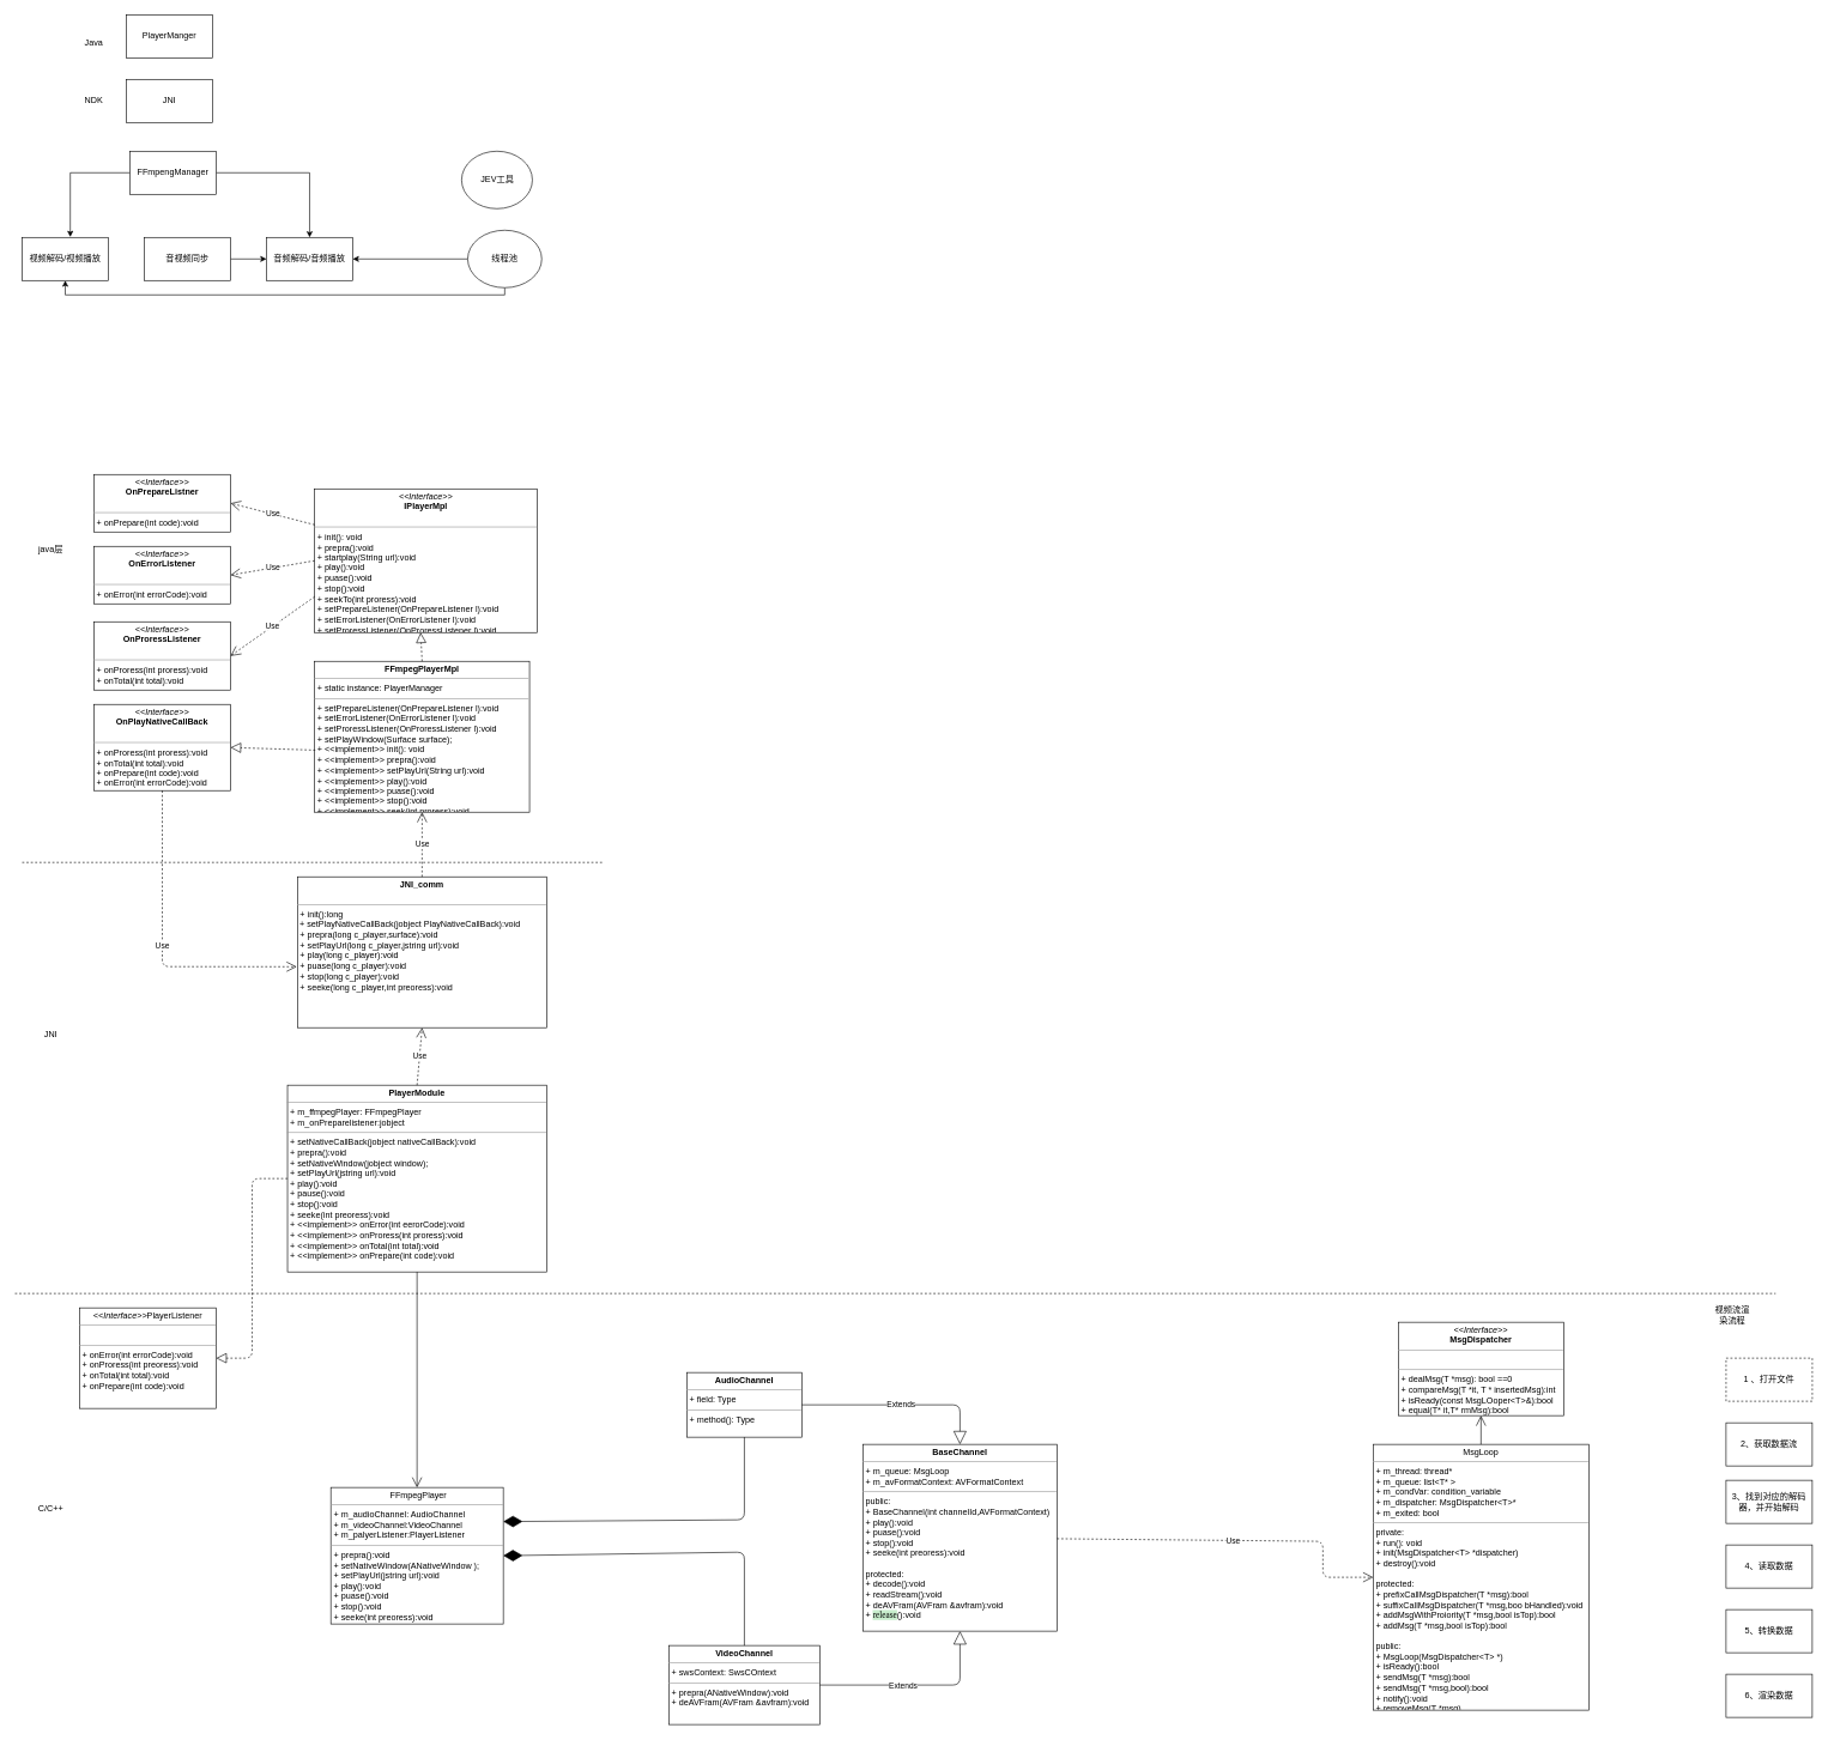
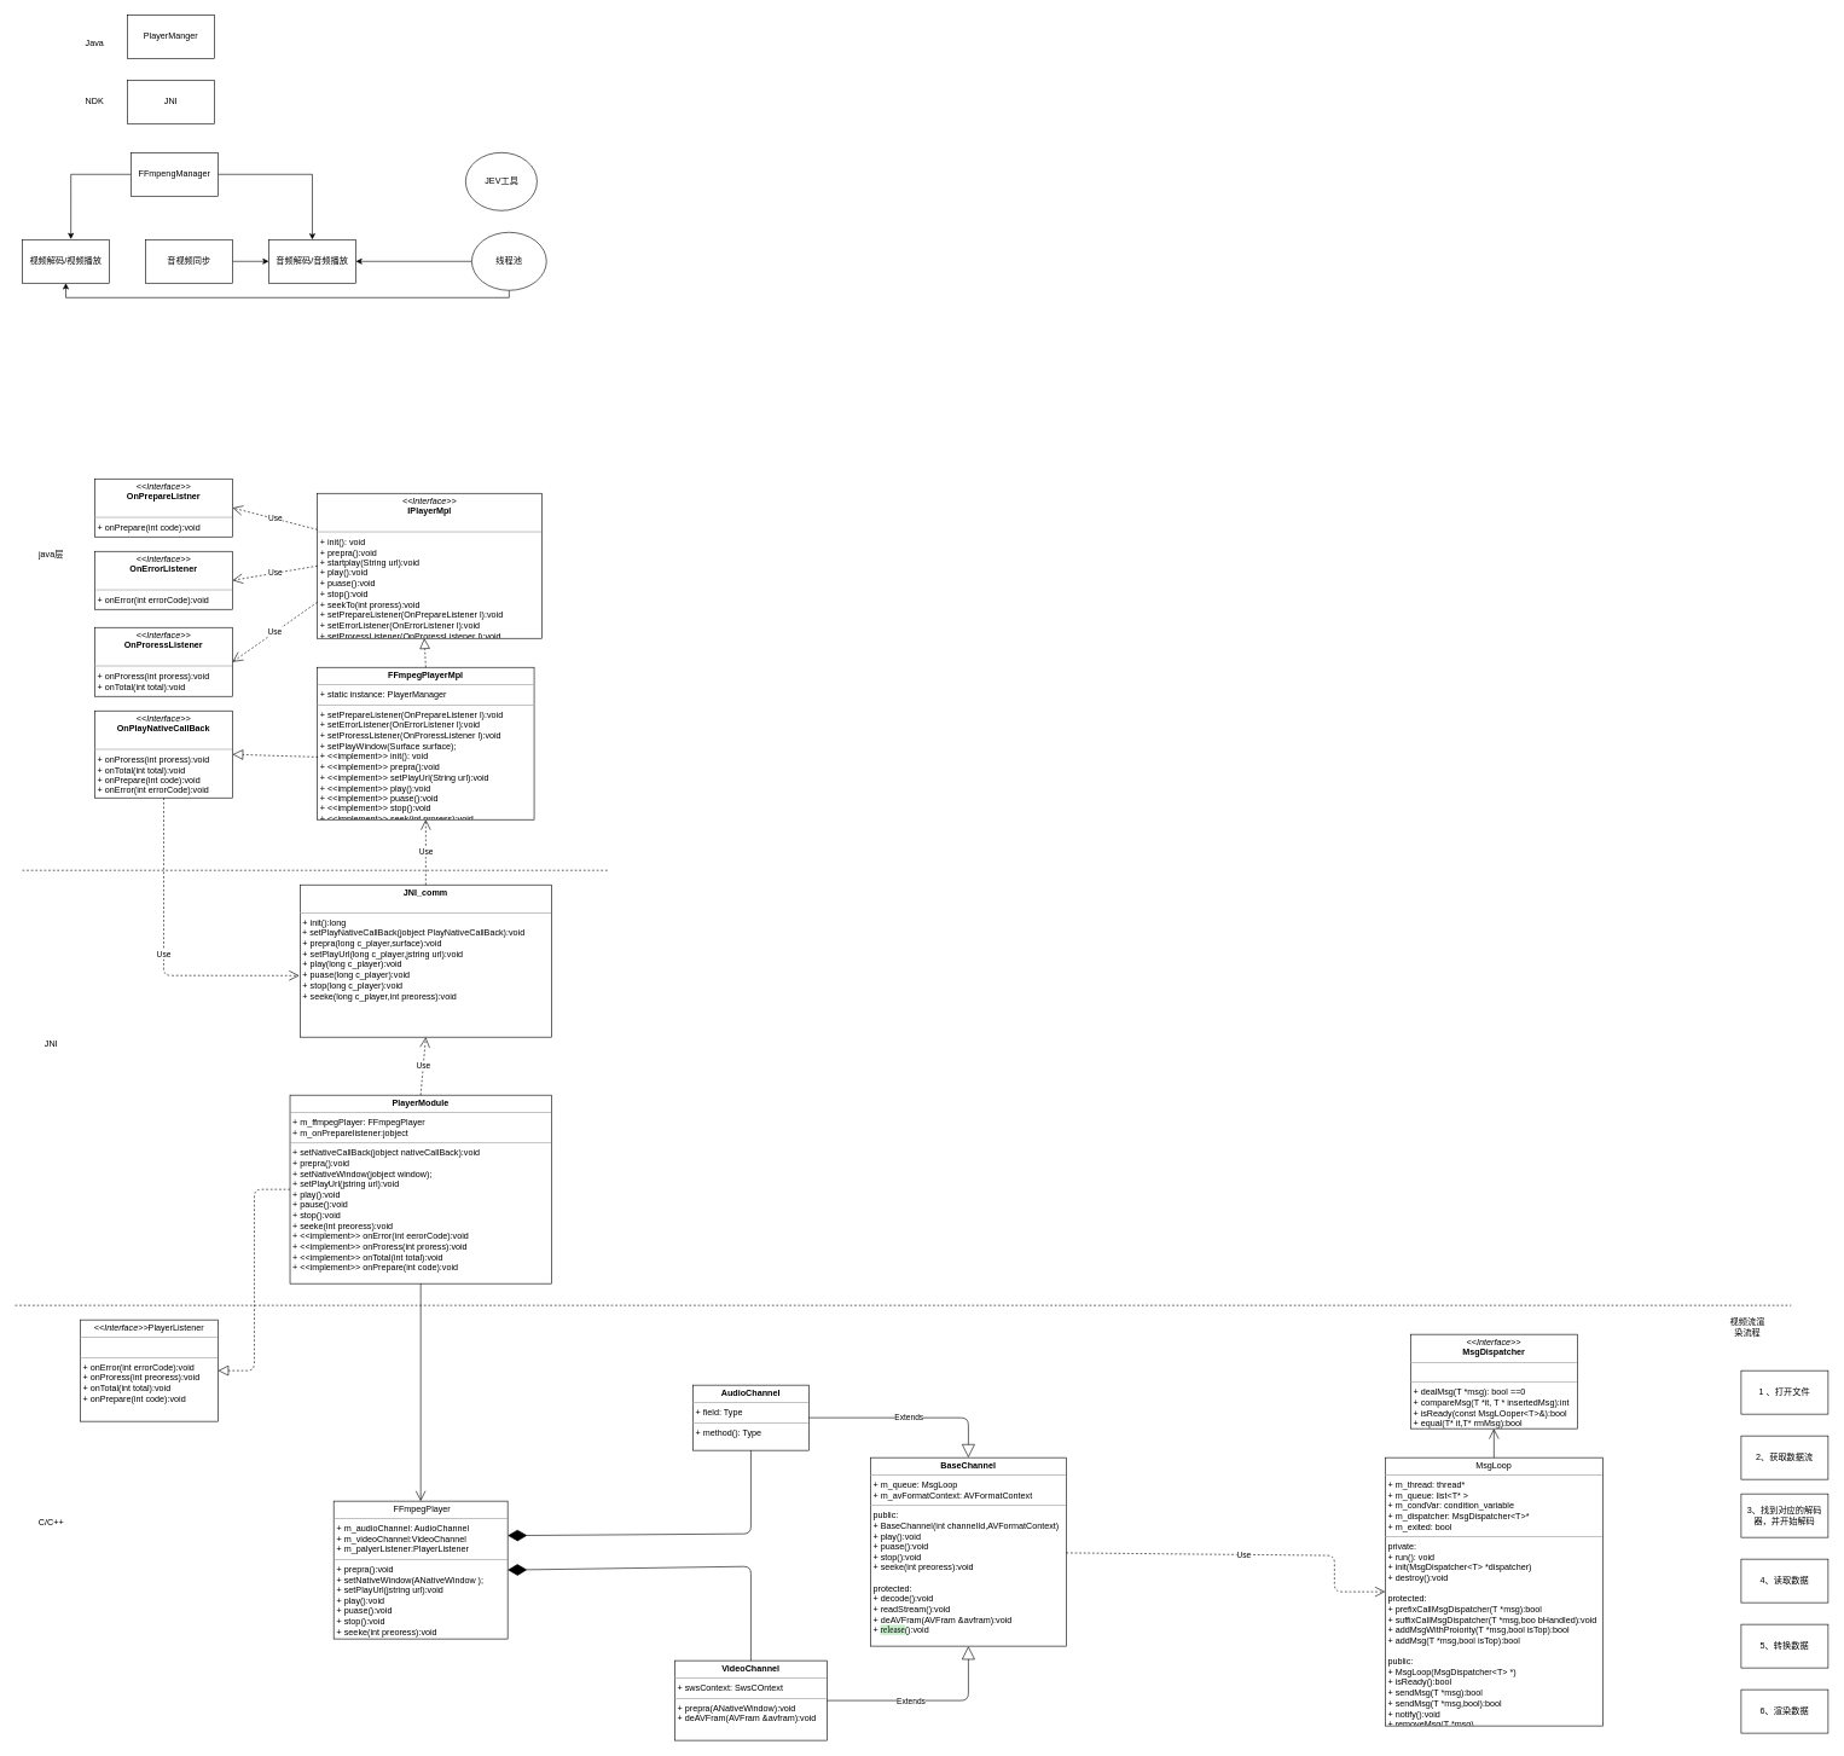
- <mxCell id="53" value="1 、打开文件" style="rounded=0;whiteSpace=wrap;html=1;dashed=1;" vertex="1" parent="1"><mxGeometry x="2401" y="1890" width="120" height="60" as="geometry" /></mxCell>
+ <mxCell id="53" value="1 、打开文件" style="rounded=0;whiteSpace=wrap;html=1;" vertex="1" parent="1"><mxGeometry x="2401" y="1890" width="120" height="60" as="geometry" /></mxCell>
